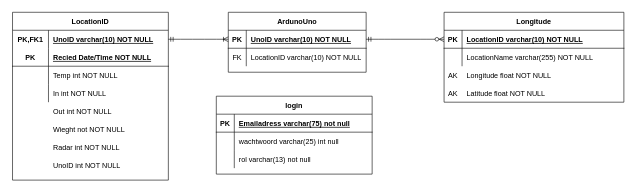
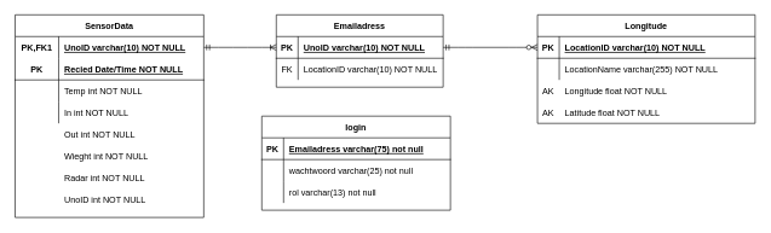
- <mxCell id="24" value="LocationID" style="shape=table;startSize=30;container=1;collapsible=1;childLayout=tableLayout;fixedRows=1;rowLines=0;fontStyle=1;align=center;resizeLast=1;" parent="1" vertex="1"><mxGeometry x="20" y="20" width="260" height="280" as="geometry" /></mxCell>
+ <mxCell id="24" value="SensorData" style="shape=table;startSize=30;container=1;collapsible=1;childLayout=tableLayout;fixedRows=1;rowLines=0;fontStyle=1;align=center;resizeLast=1;" parent="1" vertex="1"><mxGeometry x="20" y="20" width="260" height="280" as="geometry" /></mxCell>
- <mxCell id="16" value="ArdunoUno" style="shape=table;startSize=30;container=1;collapsible=1;childLayout=tableLayout;fixedRows=1;rowLines=0;fontStyle=1;align=center;resizeLast=1;" parent="1" vertex="1"><mxGeometry x="380" y="20" width="230" height="100" as="geometry" /></mxCell>
+ <mxCell id="16" value="Emailadress" style="shape=table;startSize=30;container=1;collapsible=1;childLayout=tableLayout;fixedRows=1;rowLines=0;fontStyle=1;align=center;resizeLast=1;" parent="1" vertex="1"><mxGeometry x="380" y="20" width="230" height="100" as="geometry" /></mxCell>
- <mxCell id="42" value="Wieght not NOT NULL" style="shape=partialRectangle;connectable=0;fillColor=none;top=0;left=0;bottom=0;right=0;align=left;spacingLeft=6;overflow=hidden;" parent="40" vertex="1"><mxGeometry x="60" width="210" height="30" as="geometry" /></mxCell>
+ <mxCell id="42" value="Wieght int NOT NULL" style="shape=partialRectangle;connectable=0;fillColor=none;top=0;left=0;bottom=0;right=0;align=left;spacingLeft=6;overflow=hidden;" parent="40" vertex="1"><mxGeometry x="60" width="210" height="30" as="geometry" /></mxCell>
- <mxCell id="53" value="wachtwoord varchar(25) int null" style="shape=partialRectangle;connectable=0;fillColor=none;top=0;left=0;bottom=0;right=0;align=left;spacingLeft=6;overflow=hidden;" vertex="1" parent="51"><mxGeometry x="30" width="230" height="30" as="geometry" /></mxCell>
+ <mxCell id="53" value="wachtwoord varchar(25) not null" style="shape=partialRectangle;connectable=0;fillColor=none;top=0;left=0;bottom=0;right=0;align=left;spacingLeft=6;overflow=hidden;" vertex="1" parent="51"><mxGeometry x="30" width="230" height="30" as="geometry" /></mxCell>
